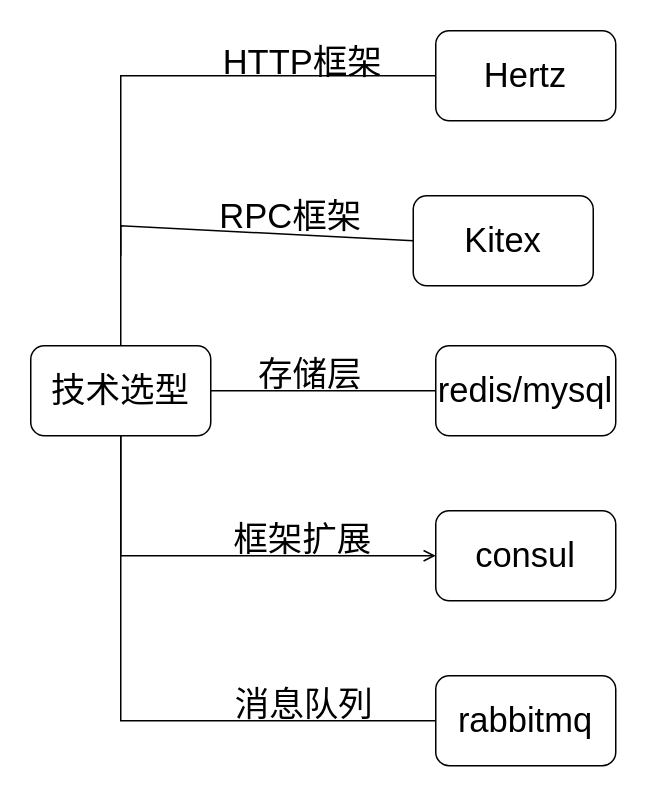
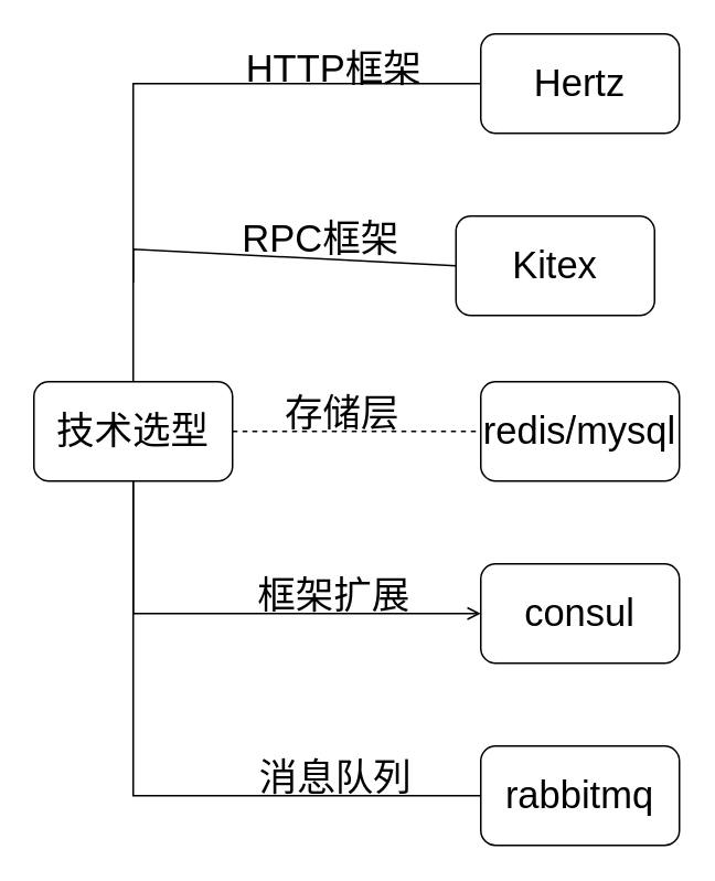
- <mxCell id="14" value="" style="endArrow=none;html=1;rounded=0;exitX=1;exitY=0.5;exitDx=0;exitDy=0;entryX=0;entryY=0.5;entryDx=0;entryDy=0;" edge="1" parent="1" source="9" target="8"><mxGeometry width="50" height="50" relative="1" as="geometry"><mxPoint x="310" y="150" as="sourcePoint" /><mxPoint x="360" y="100" as="targetPoint" /></mxGeometry></mxCell>
+ <mxCell id="14" value="" style="endArrow=none;html=1;rounded=0;exitX=1;exitY=0.5;exitDx=0;exitDy=0;entryX=0;entryY=0.5;entryDx=0;entryDy=0;dashed=1;" edge="1" parent="1" source="9" target="8"><mxGeometry width="50" height="50" relative="1" as="geometry"><mxPoint x="310" y="150" as="sourcePoint" /><mxPoint x="360" y="100" as="targetPoint" /></mxGeometry></mxCell>
